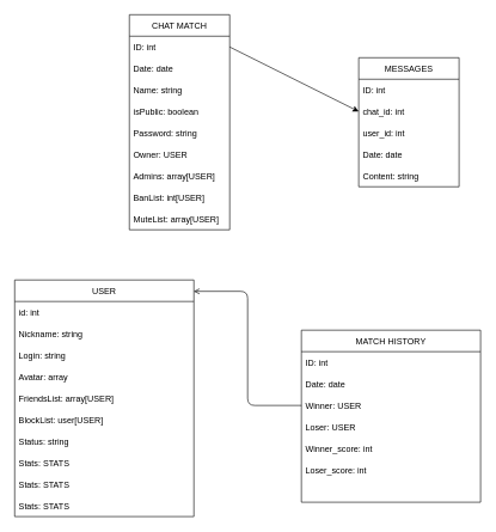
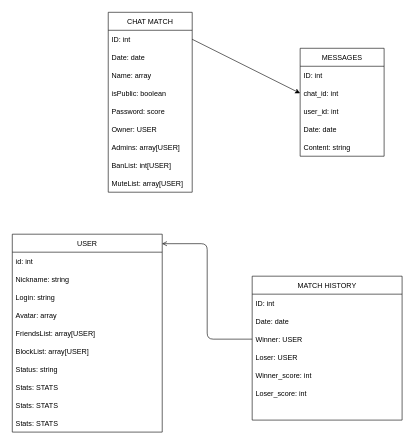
- <mxCell id="31" value="Name: string" style="text;strokeColor=none;fillColor=none;align=left;verticalAlign=middle;spacingLeft=4;spacingRight=4;overflow=hidden;points=[[0,0.5],[1,0.5]];portConstraint=eastwest;rotatable=0;" vertex="1" parent="28"><mxGeometry y="90" width="140" height="30" as="geometry" /></mxCell>
+ <mxCell id="31" value="Name: array" style="text;strokeColor=none;fillColor=none;align=left;verticalAlign=middle;spacingLeft=4;spacingRight=4;overflow=hidden;points=[[0,0.5],[1,0.5]];portConstraint=eastwest;rotatable=0;" vertex="1" parent="28"><mxGeometry y="90" width="140" height="30" as="geometry" /></mxCell>
- <mxCell id="33" value="Password: string" style="text;strokeColor=none;fillColor=none;align=left;verticalAlign=middle;spacingLeft=4;spacingRight=4;overflow=hidden;points=[[0,0.5],[1,0.5]];portConstraint=eastwest;rotatable=0;" vertex="1" parent="28"><mxGeometry y="150" width="140" height="30" as="geometry" /></mxCell>
+ <mxCell id="33" value="Password: score" style="text;strokeColor=none;fillColor=none;align=left;verticalAlign=middle;spacingLeft=4;spacingRight=4;overflow=hidden;points=[[0,0.5],[1,0.5]];portConstraint=eastwest;rotatable=0;" vertex="1" parent="28"><mxGeometry y="150" width="140" height="30" as="geometry" /></mxCell>
- <mxCell id="8" value="BlockList: user[USER]" style="text;strokeColor=none;fillColor=none;align=left;verticalAlign=middle;spacingLeft=4;spacingRight=4;overflow=hidden;points=[[0,0.5],[1,0.5]];portConstraint=eastwest;rotatable=0;" vertex="1" parent="2"><mxGeometry y="180" width="250" height="30" as="geometry" /></mxCell>
+ <mxCell id="8" value="BlockList: array[USER]" style="text;strokeColor=none;fillColor=none;align=left;verticalAlign=middle;spacingLeft=4;spacingRight=4;overflow=hidden;points=[[0,0.5],[1,0.5]];portConstraint=eastwest;rotatable=0;" vertex="1" parent="2"><mxGeometry y="180" width="250" height="30" as="geometry" /></mxCell>
